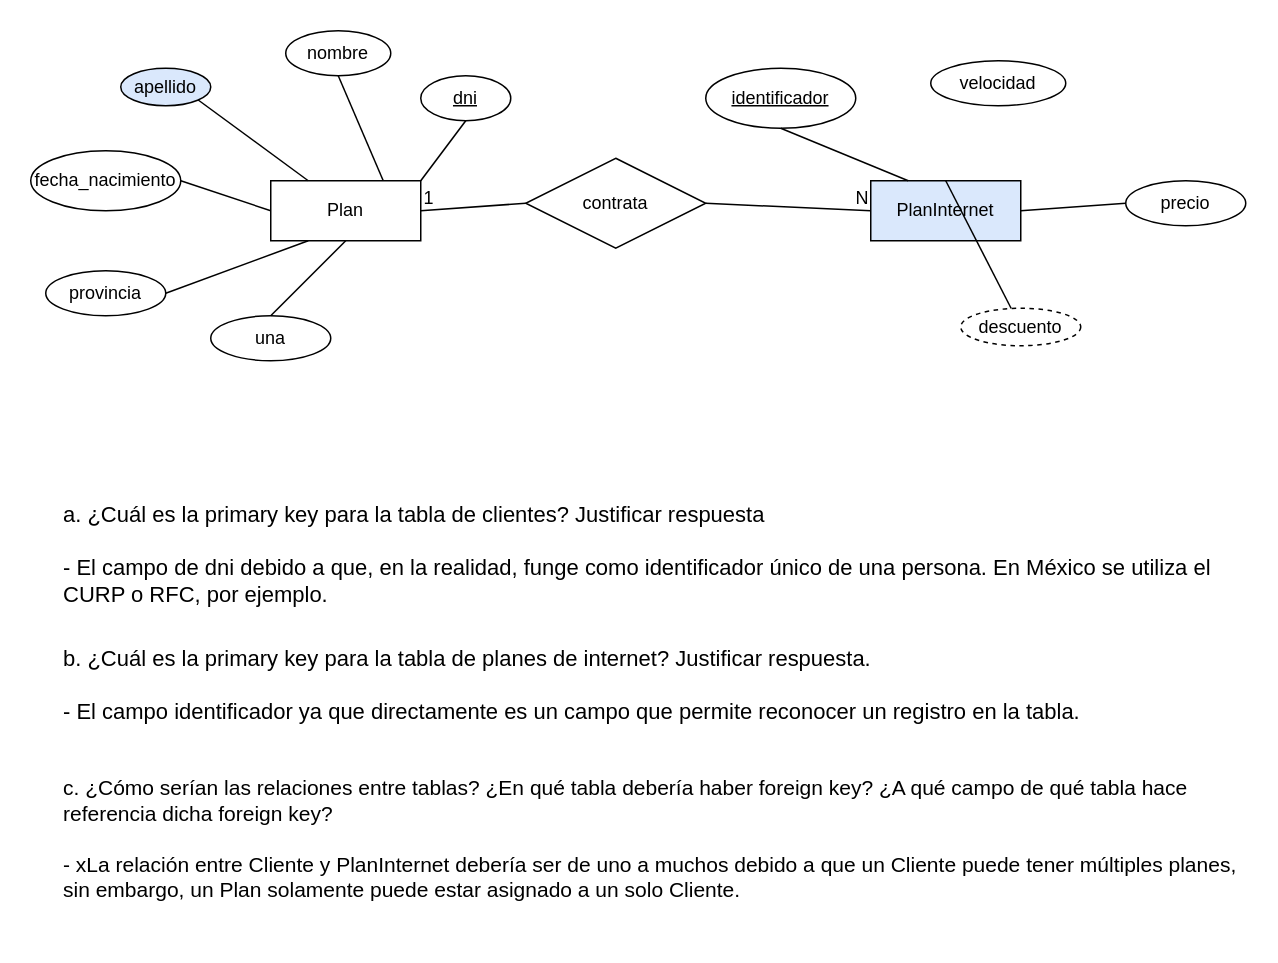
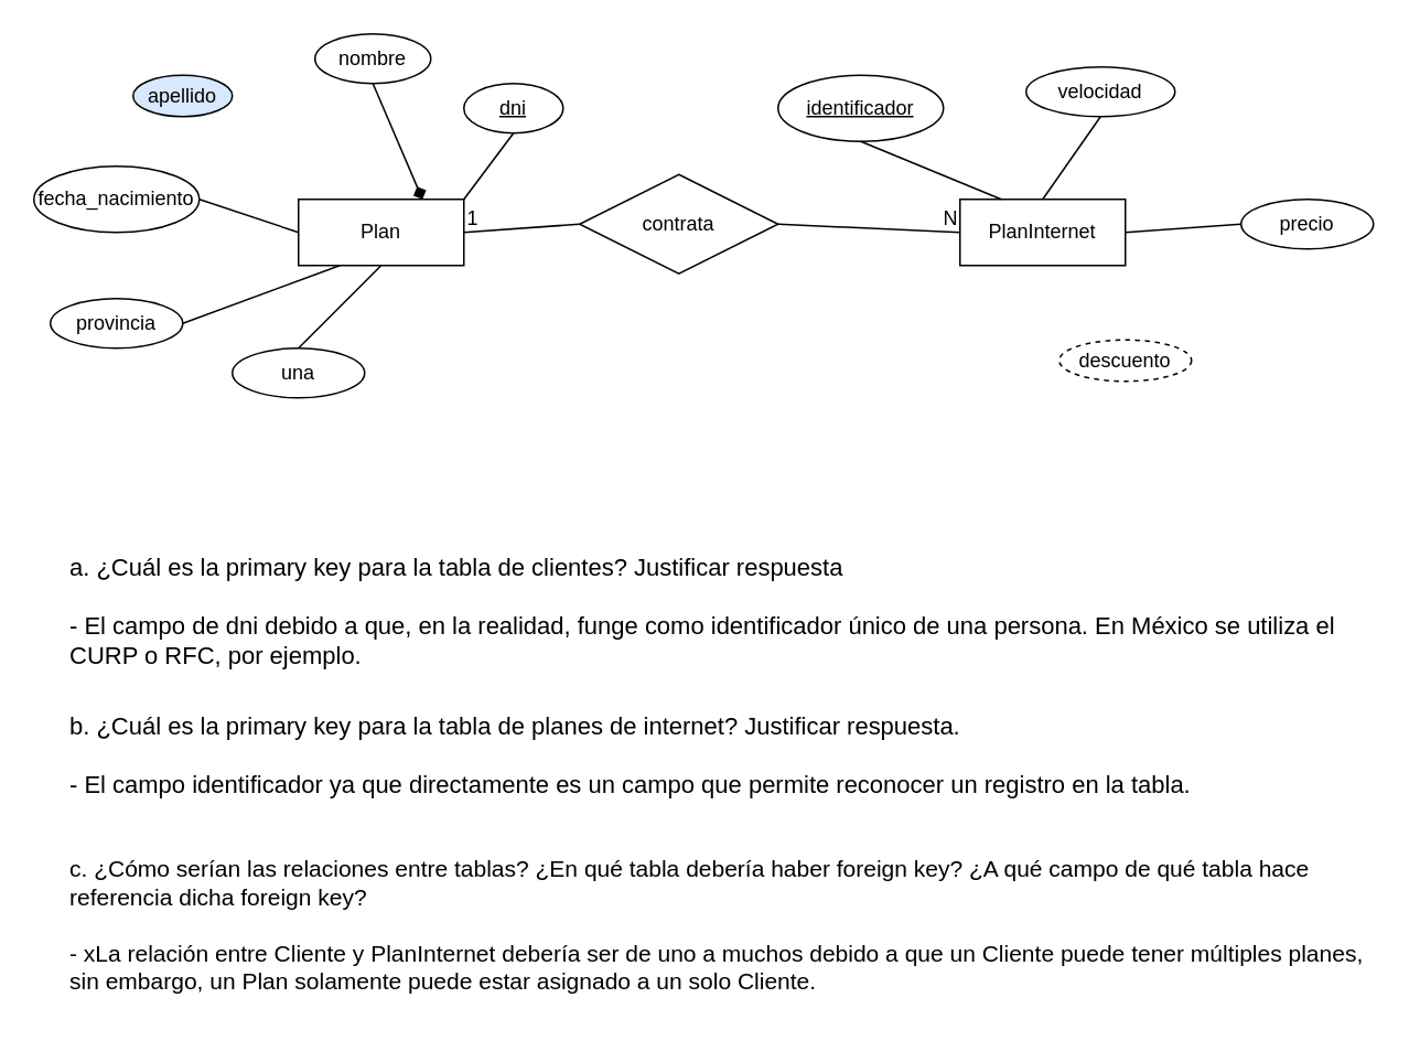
- <mxCell id="17" value="" style="endArrow=none;html=1;rounded=0;exitX=1;exitY=1;exitDx=0;exitDy=0;entryX=0.25;entryY=0;entryDx=0;entryDy=0;" edge="1" parent="1" source="11" target="2"><mxGeometry width="50" height="50" relative="1" as="geometry"><mxPoint x="460" y="230" as="sourcePoint" /><mxPoint x="510" y="180" as="targetPoint" /></mxGeometry></mxCell>
- <mxCell id="16" value="" style="endArrow=none;html=1;rounded=0;exitX=0.5;exitY=1;exitDx=0;exitDy=0;entryX=0.75;entryY=0;entryDx=0;entryDy=0;" edge="1" parent="1" source="10" target="2"><mxGeometry width="50" height="50" relative="1" as="geometry"><mxPoint x="460" y="230" as="sourcePoint" /><mxPoint x="510" y="180" as="targetPoint" /></mxGeometry></mxCell>
+ <mxCell id="16" value="" style="endArrow=diamond;html=1;rounded=0;exitX=0.5;exitY=1;exitDx=0;exitDy=0;entryX=0.75;entryY=0;entryDx=0;entryDy=0;" edge="1" parent="1" source="10" target="2"><mxGeometry width="50" height="50" relative="1" as="geometry"><mxPoint x="460" y="230" as="sourcePoint" /><mxPoint x="510" y="180" as="targetPoint" /></mxGeometry></mxCell>
- <mxCell id="3" value="PlanInternet" style="whiteSpace=wrap;html=1;align=center;fillColor=#dae8fc;" vertex="1" parent="1"><mxGeometry x="580" y="120" width="100" height="40" as="geometry" /></mxCell>
+ <mxCell id="3" value="PlanInternet" style="whiteSpace=wrap;html=1;align=center;" vertex="1" parent="1"><mxGeometry x="580" y="120" width="100" height="40" as="geometry" /></mxCell>
- <mxCell id="26" value="" style="endArrow=none;html=1;rounded=0;exitX=0.5;exitY=0;exitDx=0;exitDy=0;" edge="1" parent="1" source="3" target="24"><mxGeometry width="50" height="50" relative="1" as="geometry"><mxPoint x="370" y="230" as="sourcePoint" /><mxPoint x="420" y="180" as="targetPoint" /></mxGeometry></mxCell>
+ <mxCell id="26" value="" style="endArrow=none;html=1;rounded=0;entryX=0.5;entryY=1;entryDx=0;entryDy=0;exitX=0.5;exitY=0;exitDx=0;exitDy=0;" edge="1" parent="1" source="3" target="21"><mxGeometry width="50" height="50" relative="1" as="geometry"><mxPoint x="370" y="230" as="sourcePoint" /><mxPoint x="420" y="180" as="targetPoint" /></mxGeometry></mxCell>
